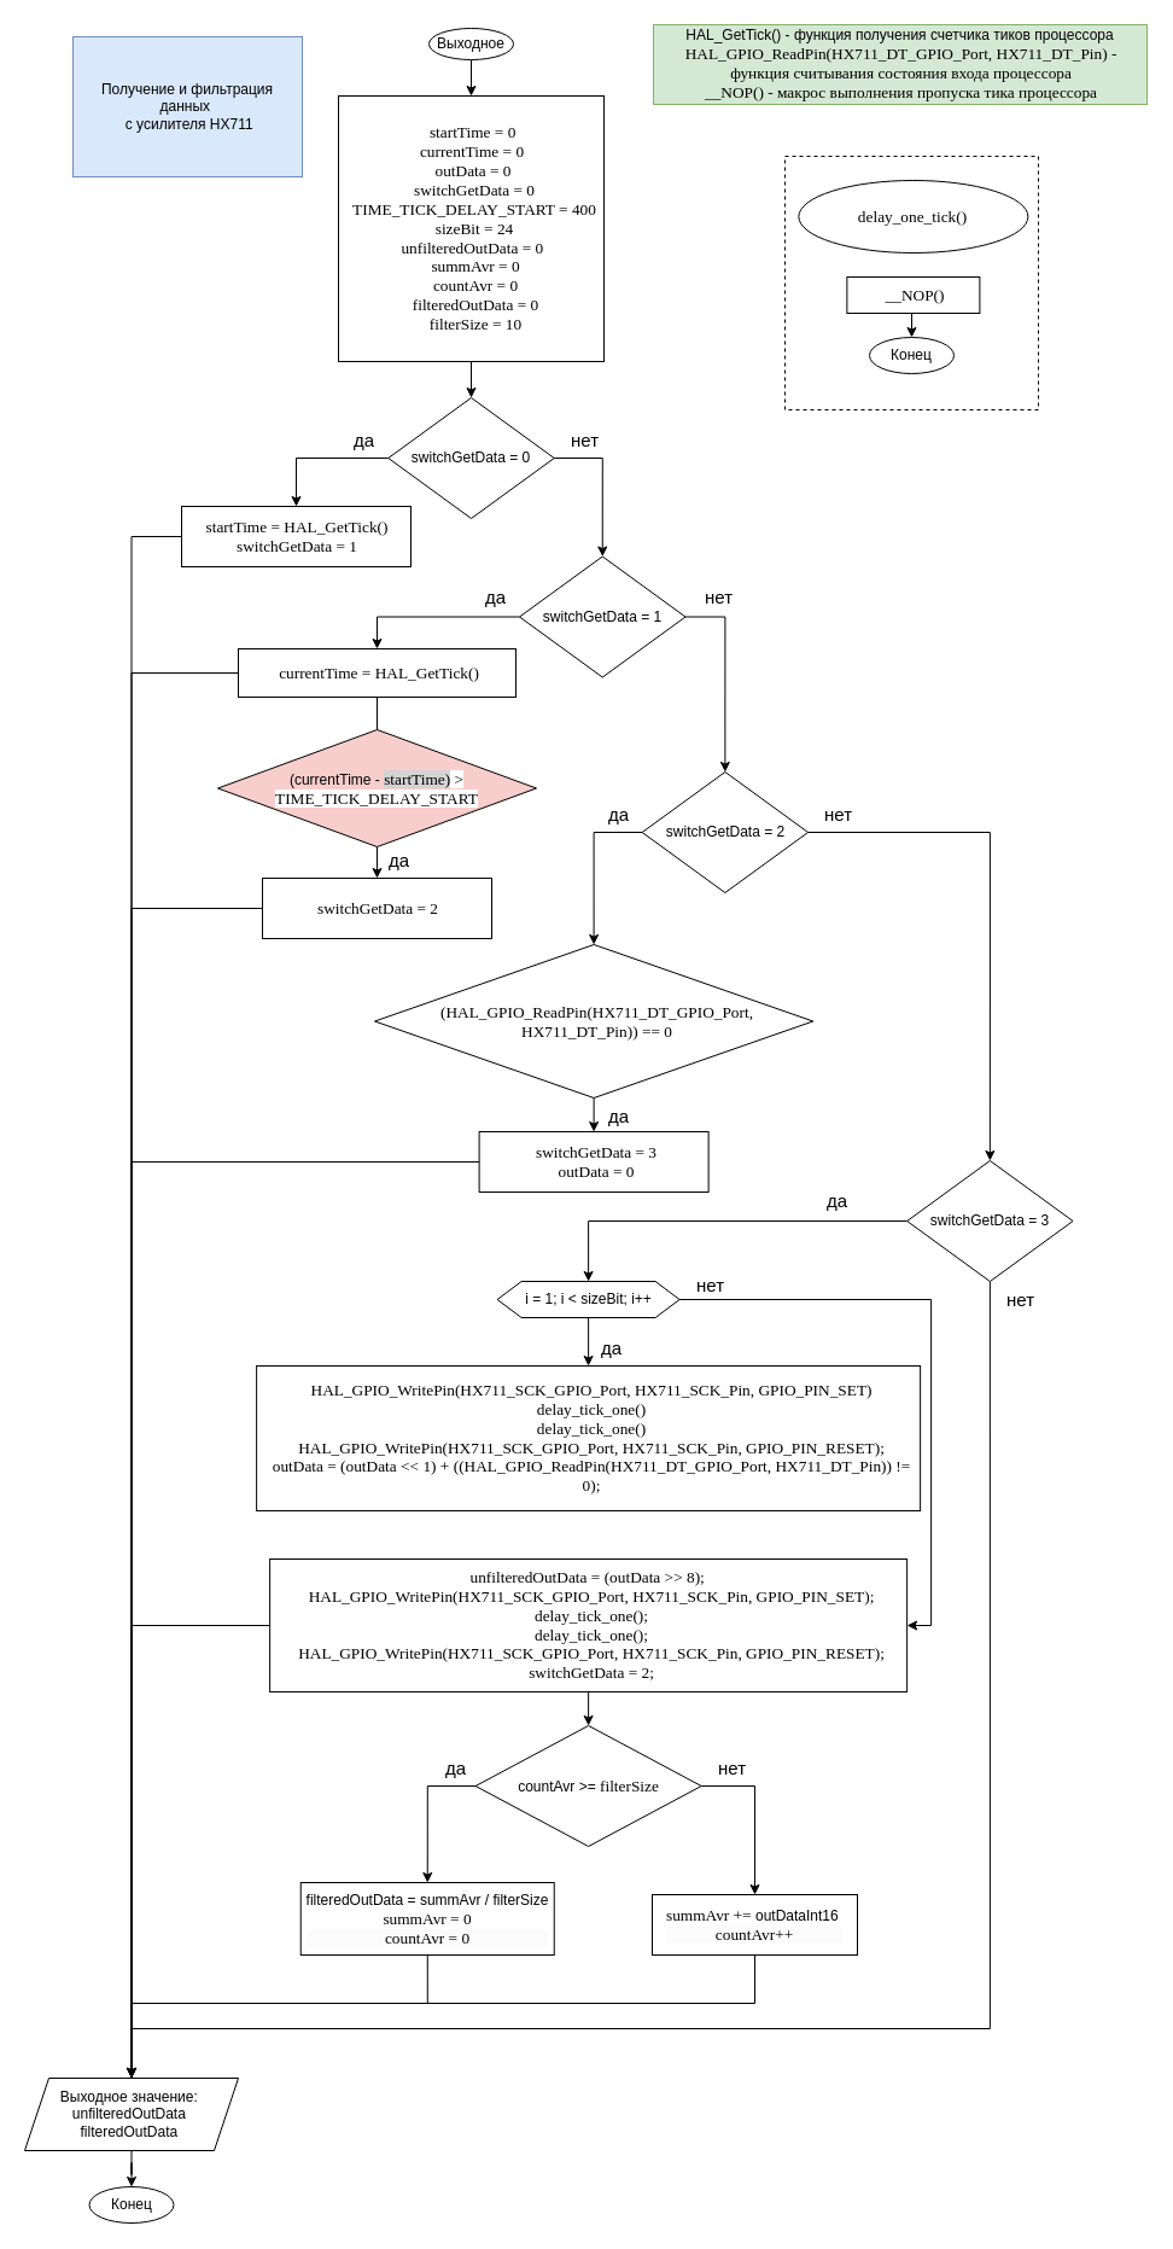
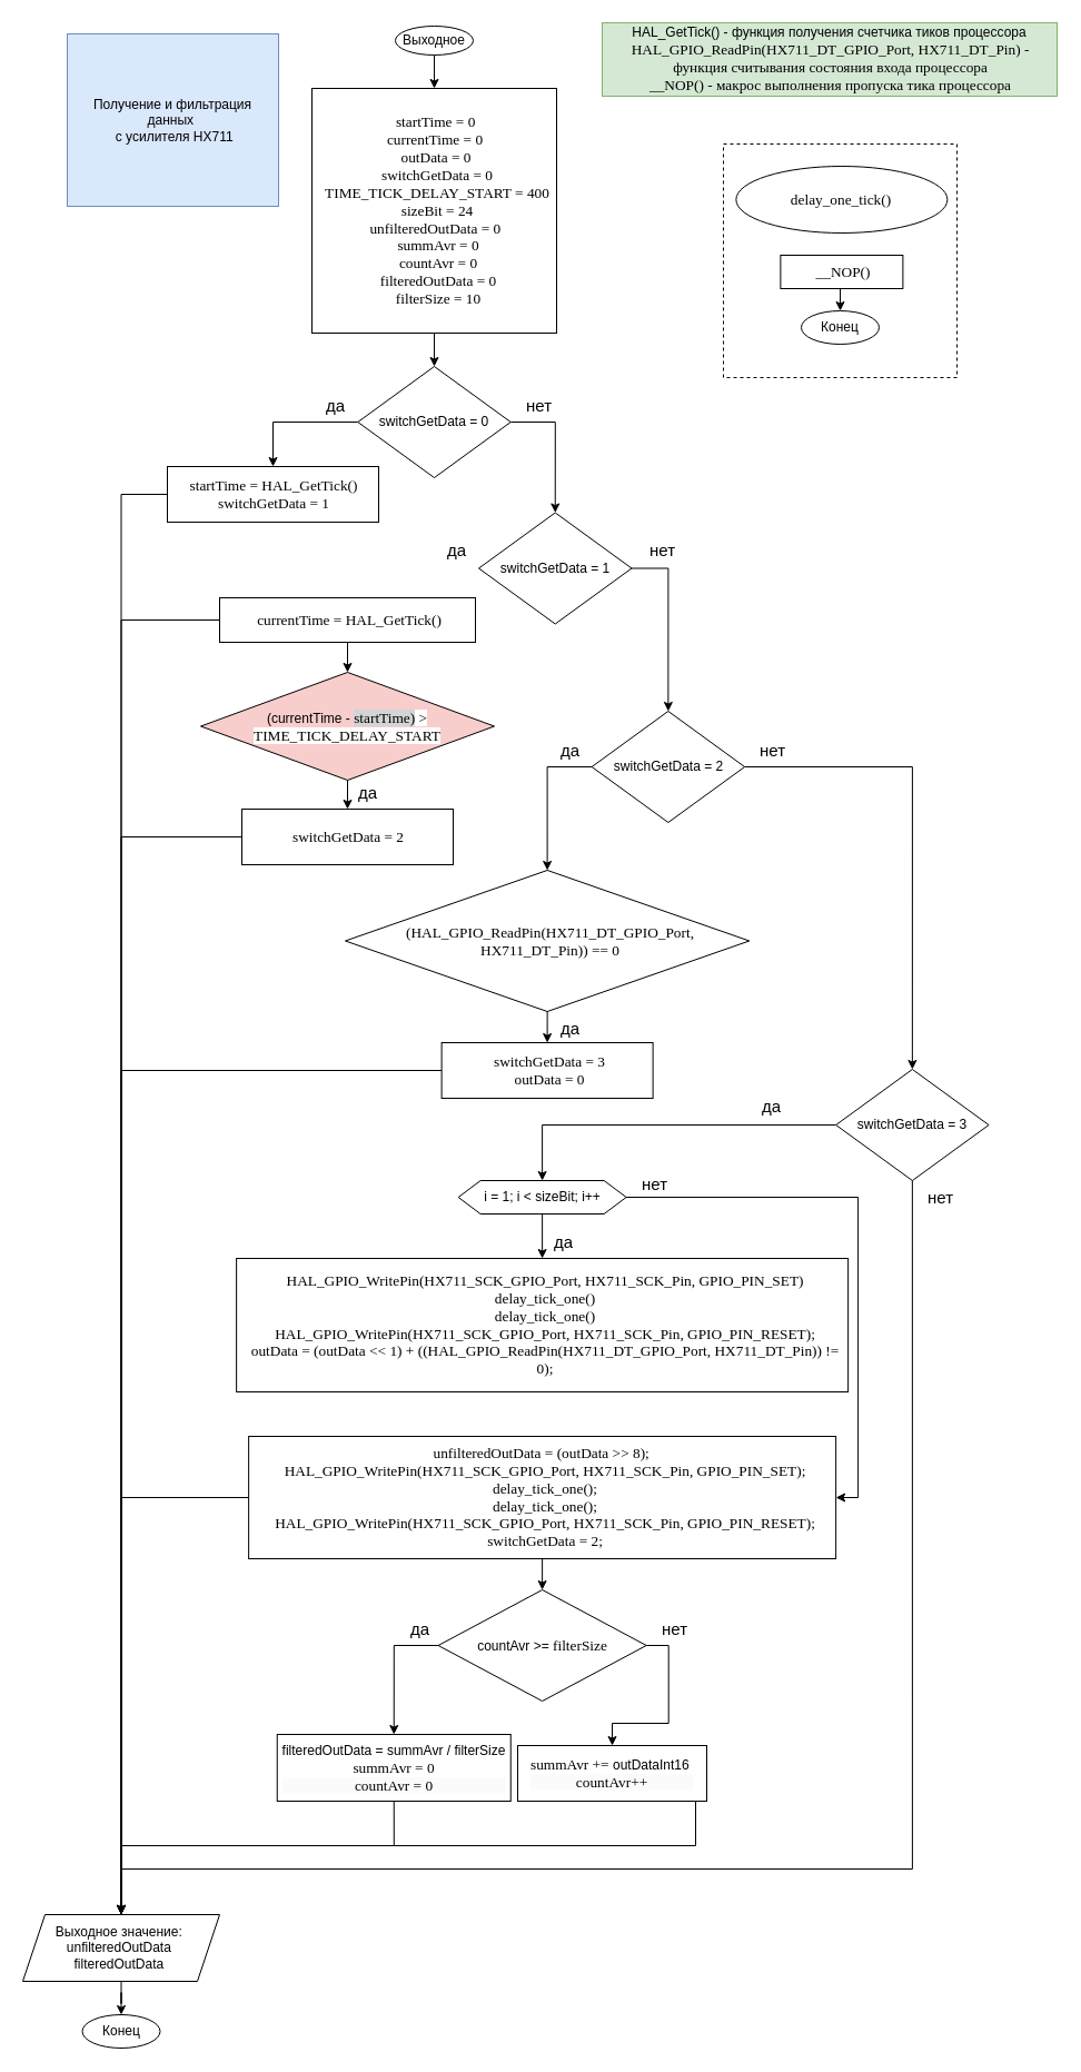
- <mxCell id="11" value="Получение и фильтрация данных&amp;nbsp;&lt;br&gt;&amp;nbsp;с усилителя HX711" style="text;html=1;strokeColor=#6c8ebf;fillColor=#dae8fc;align=center;verticalAlign=middle;whiteSpace=wrap;rounded=0;" vertex="1" parent="1"><mxGeometry x="60" y="30" width="190" height="116" as="geometry" /></mxCell>
+ <mxCell id="11" value="Получение и фильтрация данных&amp;nbsp;&lt;br&gt;&amp;nbsp;с усилителя HX711" style="text;html=1;strokeColor=#6c8ebf;fillColor=#dae8fc;align=center;verticalAlign=middle;whiteSpace=wrap;rounded=0;" vertex="1" parent="1"><mxGeometry x="60" y="30" width="190" height="155" as="geometry" /></mxCell>
- <mxCell id="24" style="edgeStyle=orthogonalEdgeStyle;rounded=0;orthogonalLoop=1;jettySize=auto;html=1;exitX=0;exitY=0.5;exitDx=0;exitDy=0;entryX=0.5;entryY=0;entryDx=0;entryDy=0;" edge="1" parent="1" source="25" target="15"><mxGeometry relative="1" as="geometry" /></mxCell>
- <mxCell id="13" style="edgeStyle=orthogonalEdgeStyle;rounded=0;orthogonalLoop=1;jettySize=auto;html=1;entryX=0.5;entryY=0;entryDx=0;entryDy=0;endArrow=none;" edge="1" parent="1" source="15" target="17"><mxGeometry relative="1" as="geometry" /></mxCell>
+ <mxCell id="13" style="edgeStyle=orthogonalEdgeStyle;rounded=0;orthogonalLoop=1;jettySize=auto;html=1;entryX=0.5;entryY=0;entryDx=0;entryDy=0;" edge="1" parent="1" source="15" target="17"><mxGeometry relative="1" as="geometry" /></mxCell>
- <mxCell id="67" value="&lt;span style=&quot;font-family: Consolas; font-size: 13.333px;&quot;&gt;summAvr +=&amp;nbsp;&lt;/span&gt;outDataInt16&amp;nbsp;&lt;br&gt;&lt;p style=&quot;border-color: var(--border-color); color: rgb(0, 0, 0); font-family: Consolas; font-size: 13.333px; font-style: normal; font-variant-ligatures: normal; font-variant-caps: normal; font-weight: 400; letter-spacing: normal; orphans: 2; text-align: center; text-indent: 0px; text-transform: none; widows: 2; word-spacing: 0px; -webkit-text-stroke-width: 0px; background-color: rgb(251, 251, 251); text-decoration-thickness: initial; text-decoration-style: initial; text-decoration-color: initial; margin: 0px;&quot;&gt;countAvr++&lt;/p&gt;" style="rounded=0;whiteSpace=wrap;html=1;align=center;" vertex="1" parent="1"><mxGeometry x="540" y="1569" width="170" height="50" as="geometry" /></mxCell>
+ <mxCell id="67" value="&lt;span style=&quot;font-family: Consolas; font-size: 13.333px;&quot;&gt;summAvr +=&amp;nbsp;&lt;/span&gt;outDataInt16&amp;nbsp;&lt;br&gt;&lt;p style=&quot;border-color: var(--border-color); color: rgb(0, 0, 0); font-family: Consolas; font-size: 13.333px; font-style: normal; font-variant-ligatures: normal; font-variant-caps: normal; font-weight: 400; letter-spacing: normal; orphans: 2; text-align: center; text-indent: 0px; text-transform: none; widows: 2; word-spacing: 0px; -webkit-text-stroke-width: 0px; background-color: rgb(251, 251, 251); text-decoration-thickness: initial; text-decoration-style: initial; text-decoration-color: initial; margin: 0px;&quot;&gt;countAvr++&lt;/p&gt;" style="rounded=0;whiteSpace=wrap;html=1;align=center;" vertex="1" parent="1"><mxGeometry x="465" y="1569" width="170" height="50" as="geometry" /></mxCell>
